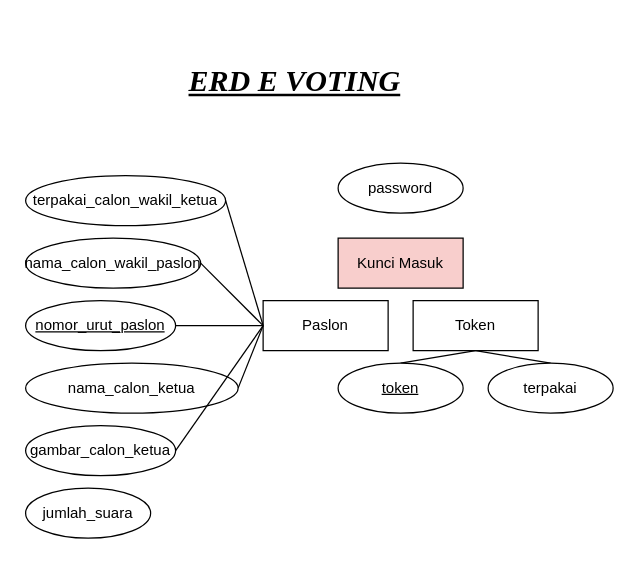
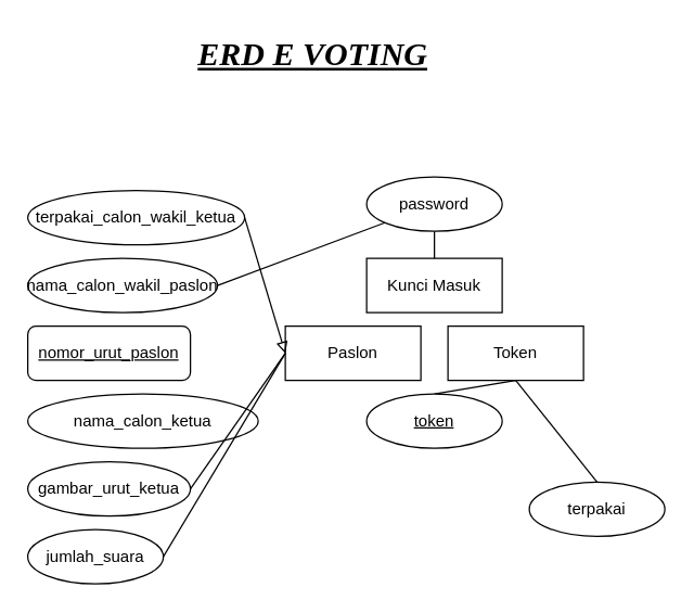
- <mxCell id="24" value="&lt;b&gt;&lt;font face=&quot;Times New Roman&quot; style=&quot;font-size: 24px;&quot;&gt;&lt;i&gt;&lt;u&gt;ERD E VOTING&lt;/u&gt;&lt;/i&gt;&lt;/font&gt;&lt;/b&gt;" style="text;html=1;resizable=0;autosize=1;align=center;verticalAlign=middle;points=[];fillColor=none;strokeColor=none;rounded=0;" vertex="1" parent="1"><mxGeometry x="145" y="45" width="180" height="40" as="geometry" /></mxCell>
+ <mxCell id="24" value="&lt;b&gt;&lt;font face=&quot;Times New Roman&quot; style=&quot;font-size: 24px;&quot;&gt;&lt;i&gt;&lt;u&gt;ERD E VOTING&lt;/u&gt;&lt;/i&gt;&lt;/font&gt;&lt;/b&gt;" style="text;html=1;resizable=0;autosize=1;align=center;verticalAlign=middle;points=[];fillColor=none;strokeColor=none;rounded=0;" vertex="1" parent="1"><mxGeometry x="140" y="20" width="180" height="40" as="geometry" /></mxCell>
+ <mxCell id="15" style="edgeStyle=none;rounded=0;orthogonalLoop=1;jettySize=auto;html=1;exitX=0.5;exitY=1;exitDx=0;exitDy=0;entryX=0.5;entryY=0;entryDx=0;entryDy=0;endArrow=none;endFill=0;" edge="1" parent="1" source="16" target="4"><mxGeometry relative="1" as="geometry" /></mxCell>
- <mxCell id="4" value="Kunci Masuk" style="whiteSpace=wrap;html=1;align=center;fillColor=#f8cecc;" vertex="1" parent="1"><mxGeometry x="270" y="190" width="100" height="40" as="geometry" /></mxCell>
+ <mxCell id="4" value="Kunci Masuk" style="whiteSpace=wrap;html=1;align=center;" vertex="1" parent="1"><mxGeometry x="270" y="190" width="100" height="40" as="geometry" /></mxCell>
- <mxCell id="7" style="edgeStyle=none;rounded=0;orthogonalLoop=1;jettySize=auto;html=1;exitX=1;exitY=0.5;exitDx=0;exitDy=0;entryX=0;entryY=0.5;entryDx=0;entryDy=0;endArrow=none;endFill=0;" edge="1" parent="1" source="8" target="3"><mxGeometry relative="1" as="geometry" /></mxCell>
+ <mxCell id="7" style="edgeStyle=none;rounded=0;orthogonalLoop=1;jettySize=auto;html=1;exitX=1;exitY=0.5;exitDx=0;exitDy=0;endArrow=none;endFill=0;" edge="1" parent="1" source="8" target="16"><mxGeometry relative="1" as="geometry" /></mxCell>
- <mxCell id="11" style="rounded=0;orthogonalLoop=1;jettySize=auto;html=1;exitX=1;exitY=0.5;exitDx=0;exitDy=0;entryX=0;entryY=0.5;entryDx=0;entryDy=0;endArrow=none;endFill=0;" edge="1" parent="1" source="12" target="3"><mxGeometry relative="1" as="geometry" /></mxCell>
+ <mxCell id="11" style="rounded=0;orthogonalLoop=1;jettySize=auto;html=1;exitX=1;exitY=0.5;exitDx=0;exitDy=0;entryX=0;entryY=0.5;entryDx=0;entryDy=0;endArrow=block;endFill=0;" edge="1" parent="1" source="12" target="3"><mxGeometry relative="1" as="geometry" /></mxCell>
- <mxCell id="14" value="nomor_urut_paslon" style="ellipse;whiteSpace=wrap;html=1;align=center;fontStyle=4;" vertex="1" parent="1"><mxGeometry x="20" y="240" width="120" height="40" as="geometry" /></mxCell>
+ <mxCell id="14" value="nomor_urut_paslon" style="whiteSpace=wrap;html=1;align=center;fontStyle=4;rounded=1;" vertex="1" parent="1"><mxGeometry x="20" y="240" width="120" height="40" as="geometry" /></mxCell>
- <mxCell id="13" style="edgeStyle=none;rounded=0;orthogonalLoop=1;jettySize=auto;html=1;exitX=1;exitY=0.5;exitDx=0;exitDy=0;endArrow=none;endFill=0;entryX=0;entryY=0.5;entryDx=0;entryDy=0;" edge="1" parent="1" source="14" target="3"><mxGeometry relative="1" as="geometry"><mxPoint x="170" y="260" as="targetPoint" /></mxGeometry></mxCell>
- <mxCell id="5" style="edgeStyle=none;rounded=0;orthogonalLoop=1;jettySize=auto;html=1;exitX=1;exitY=0.5;exitDx=0;exitDy=0;endArrow=none;endFill=0;entryX=0;entryY=0.5;entryDx=0;entryDy=0;" edge="1" parent="1" source="6" target="3"><mxGeometry relative="1" as="geometry"><mxPoint x="210" y="300" as="targetPoint" /></mxGeometry></mxCell>
- <mxCell id="22" value="terpakai" style="ellipse;whiteSpace=wrap;html=1;align=center;" vertex="1" parent="1"><mxGeometry x="390" y="290" width="100" height="40" as="geometry" /></mxCell>
+ <mxCell id="22" value="terpakai" style="ellipse;whiteSpace=wrap;html=1;align=center;" vertex="1" parent="1"><mxGeometry x="390" y="355" width="100" height="40" as="geometry" /></mxCell>
+ <mxCell id="17" style="edgeStyle=none;rounded=0;orthogonalLoop=1;jettySize=auto;html=1;exitX=1;exitY=0.5;exitDx=0;exitDy=0;entryX=0;entryY=0.5;entryDx=0;entryDy=0;endArrow=none;endFill=0;" edge="1" parent="1" source="18" target="3"><mxGeometry relative="1" as="geometry" /></mxCell>
- <mxCell id="10" value="gambar_calon_ketua" style="ellipse;whiteSpace=wrap;html=1;align=center;" vertex="1" parent="1"><mxGeometry x="20" y="340" width="120" height="40" as="geometry" /></mxCell>
+ <mxCell id="10" value="gambar_urut_ketua" style="ellipse;whiteSpace=wrap;html=1;align=center;" vertex="1" parent="1"><mxGeometry x="20" y="340" width="120" height="40" as="geometry" /></mxCell>
